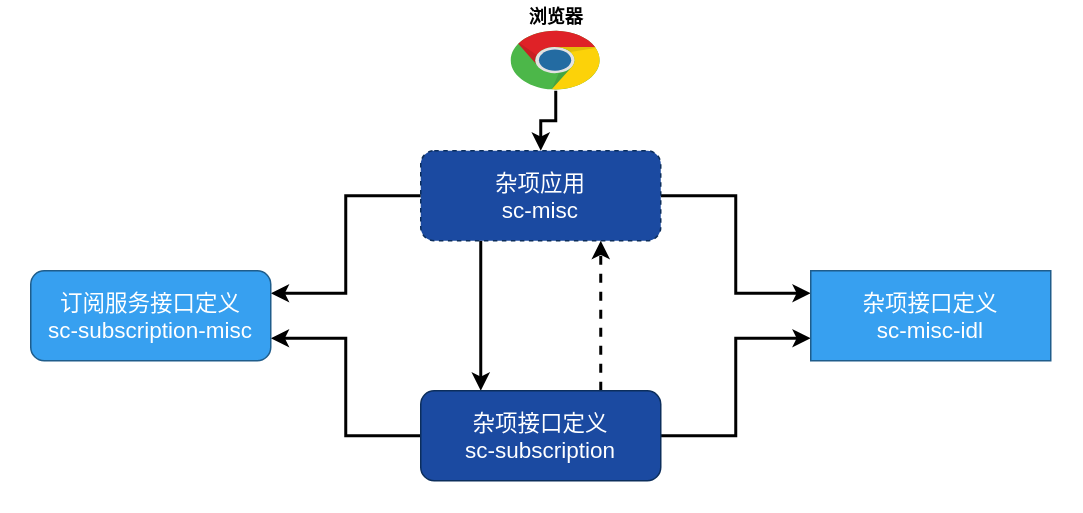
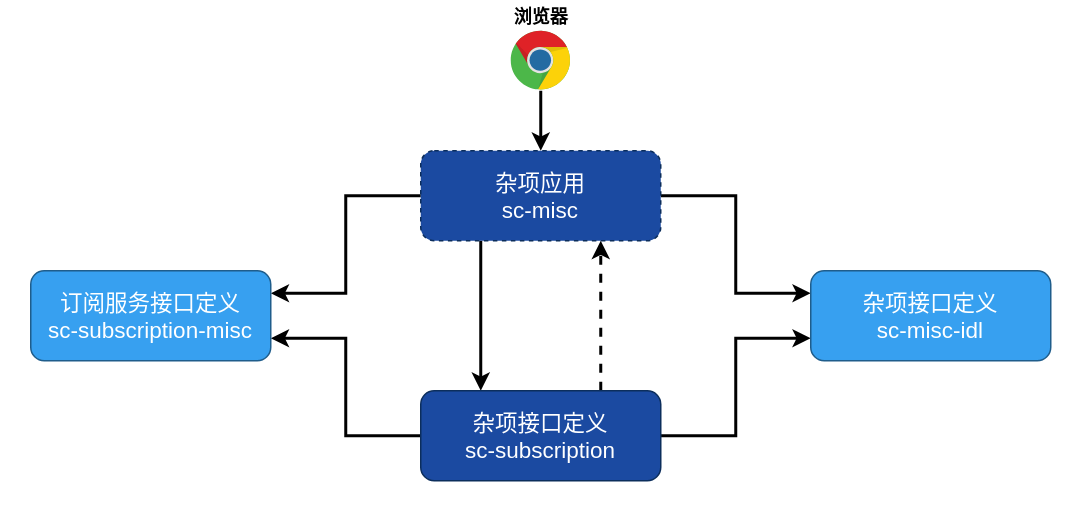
- <mxCell id="3" value="浏览器" style="dashed=0;outlineConnect=0;html=1;align=center;labelPosition=center;verticalLabelPosition=top;verticalAlign=bottom;shape=mxgraph.weblogos.chrome;strokeWidth=1;fontStyle=1" parent="1" vertex="1"><mxGeometry x="340" y="20" width="60" height="40" as="geometry" /></mxCell>
+ <mxCell id="3" value="浏览器" style="dashed=0;outlineConnect=0;html=1;align=center;labelPosition=center;verticalLabelPosition=top;verticalAlign=bottom;shape=mxgraph.weblogos.chrome;strokeWidth=1;fontStyle=1" parent="1" vertex="1"><mxGeometry x="340" y="20" width="40" height="40" as="geometry" /></mxCell>
- <mxCell id="12" value="杂项接口定义&lt;br&gt;sc-misc-idl" style="whiteSpace=wrap;html=1;fillColor=#37A0F0;fontColor=#FFFFFF;strokeColor=#1F5D8B;fontSize=15;rounded=0;" parent="1" vertex="1"><mxGeometry x="540" y="180" width="160" height="60" as="geometry" /></mxCell>
+ <mxCell id="12" value="杂项接口定义&lt;br&gt;sc-misc-idl" style="rounded=1;whiteSpace=wrap;html=1;fillColor=#37A0F0;fontColor=#FFFFFF;strokeColor=#1F5D8B;fontSize=15;" parent="1" vertex="1"><mxGeometry x="540" y="180" width="160" height="60" as="geometry" /></mxCell>
